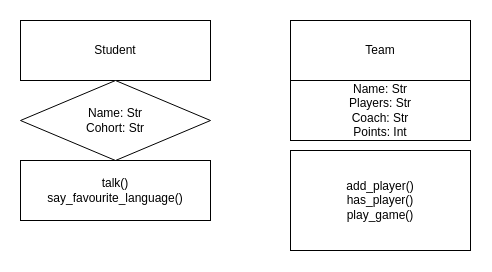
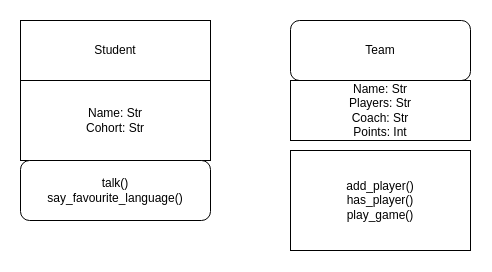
- <mxCell id="5" value="Team" style="rounded=0;whiteSpace=wrap;html=1;" vertex="1" parent="1"><mxGeometry x="290" y="20" width="180" height="60" as="geometry" /></mxCell>
+ <mxCell id="5" value="Team" style="whiteSpace=wrap;html=1;rounded=1;" vertex="1" parent="1"><mxGeometry x="290" y="20" width="180" height="60" as="geometry" /></mxCell>
- <mxCell id="3" value="Name: Str&lt;br&gt;Cohort: Str" style="rhombus;whiteSpace=wrap;html=1;" vertex="1" parent="1"><mxGeometry x="20" y="80" width="190" height="80" as="geometry" /></mxCell>
+ <mxCell id="3" value="Name: Str&lt;br&gt;Cohort: Str" style="rounded=0;whiteSpace=wrap;html=1;" vertex="1" parent="1"><mxGeometry x="20" y="80" width="190" height="80" as="geometry" /></mxCell>
- <mxCell id="4" value="talk()&lt;br&gt;say_favourite_language()" style="rounded=0;whiteSpace=wrap;html=1;" vertex="1" parent="1"><mxGeometry x="20" y="160" width="190" height="60" as="geometry" /></mxCell>
+ <mxCell id="4" value="talk()&lt;br&gt;say_favourite_language()" style="whiteSpace=wrap;html=1;rounded=1;" vertex="1" parent="1"><mxGeometry x="20" y="160" width="190" height="60" as="geometry" /></mxCell>
